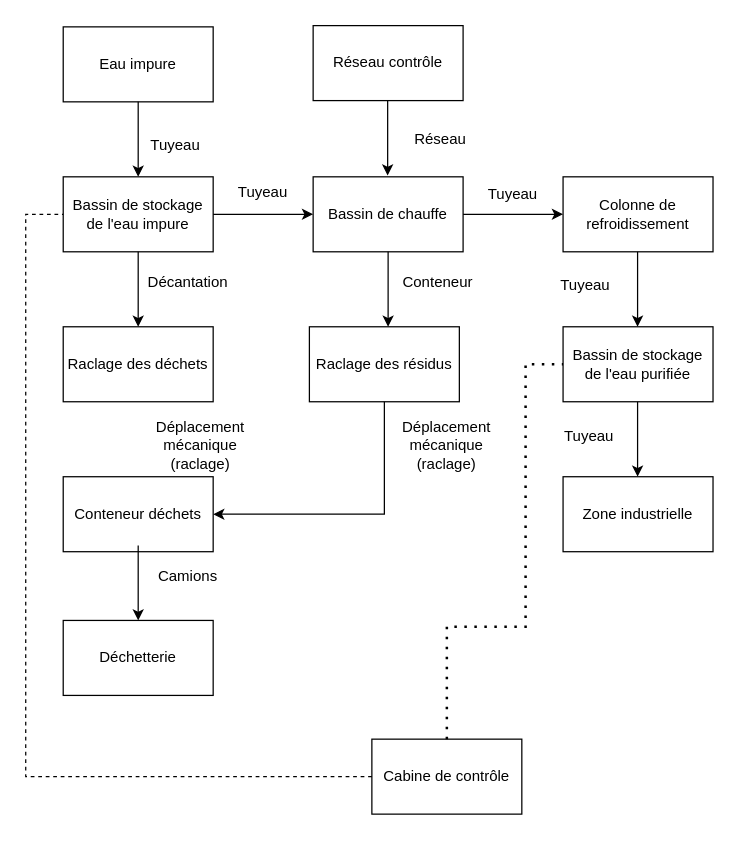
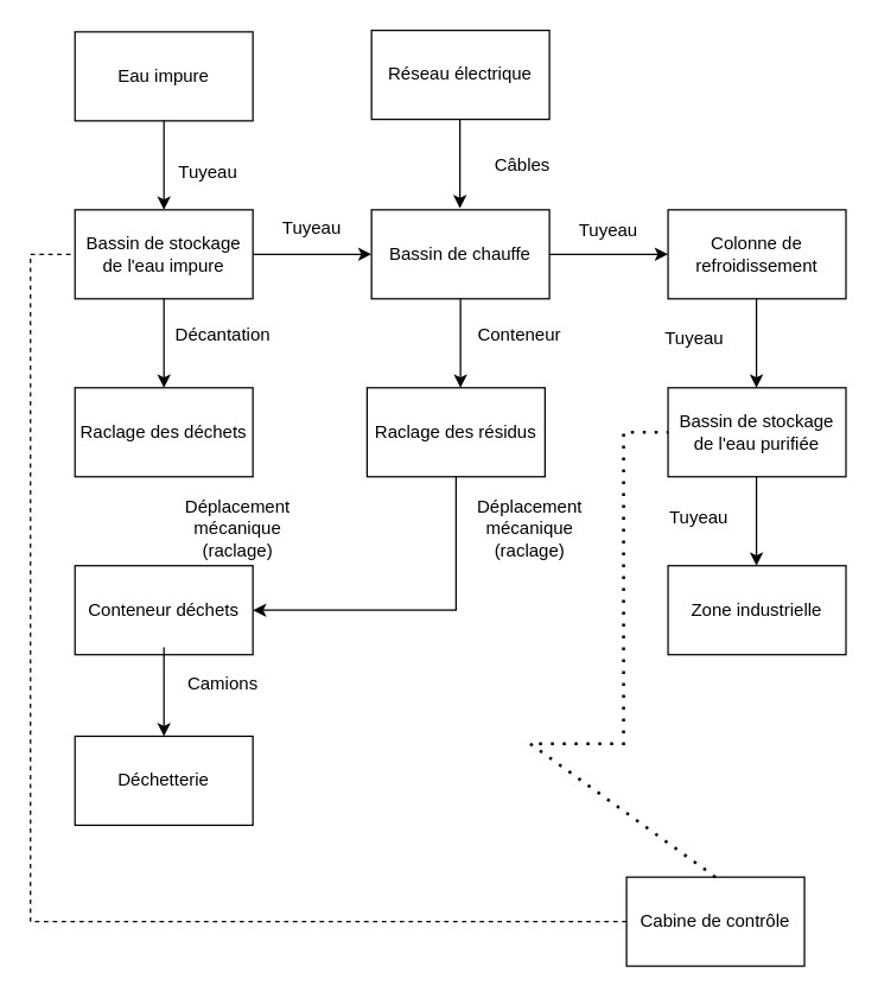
- <mxCell id="24" value="Réseau contrôle" style="rounded=0;whiteSpace=wrap;html=1;" vertex="1" parent="1"><mxGeometry x="250" y="20" width="120" height="60" as="geometry" /></mxCell>
+ <mxCell id="24" value="Réseau électrique" style="rounded=0;whiteSpace=wrap;html=1;" vertex="1" parent="1"><mxGeometry x="250" y="20" width="120" height="60" as="geometry" /></mxCell>
- <mxCell id="26" value="Réseau" style="text;html=1;align=center;verticalAlign=middle;whiteSpace=wrap;rounded=0;" vertex="1" parent="1"><mxGeometry x="322" y="96" width="60" height="30" as="geometry" /></mxCell>
+ <mxCell id="26" value="Câbles" style="text;html=1;align=center;verticalAlign=middle;whiteSpace=wrap;rounded=0;" vertex="1" parent="1"><mxGeometry x="322" y="96" width="60" height="30" as="geometry" /></mxCell>
- <mxCell id="34" value="Cabine de contrôle" style="rounded=0;whiteSpace=wrap;html=1;" vertex="1" parent="1"><mxGeometry x="297" y="591" width="120" height="60" as="geometry" /></mxCell>
+ <mxCell id="34" value="Cabine de contrôle" style="rounded=0;whiteSpace=wrap;html=1;" vertex="1" parent="1"><mxGeometry x="422" y="591" width="120" height="60" as="geometry" /></mxCell>
